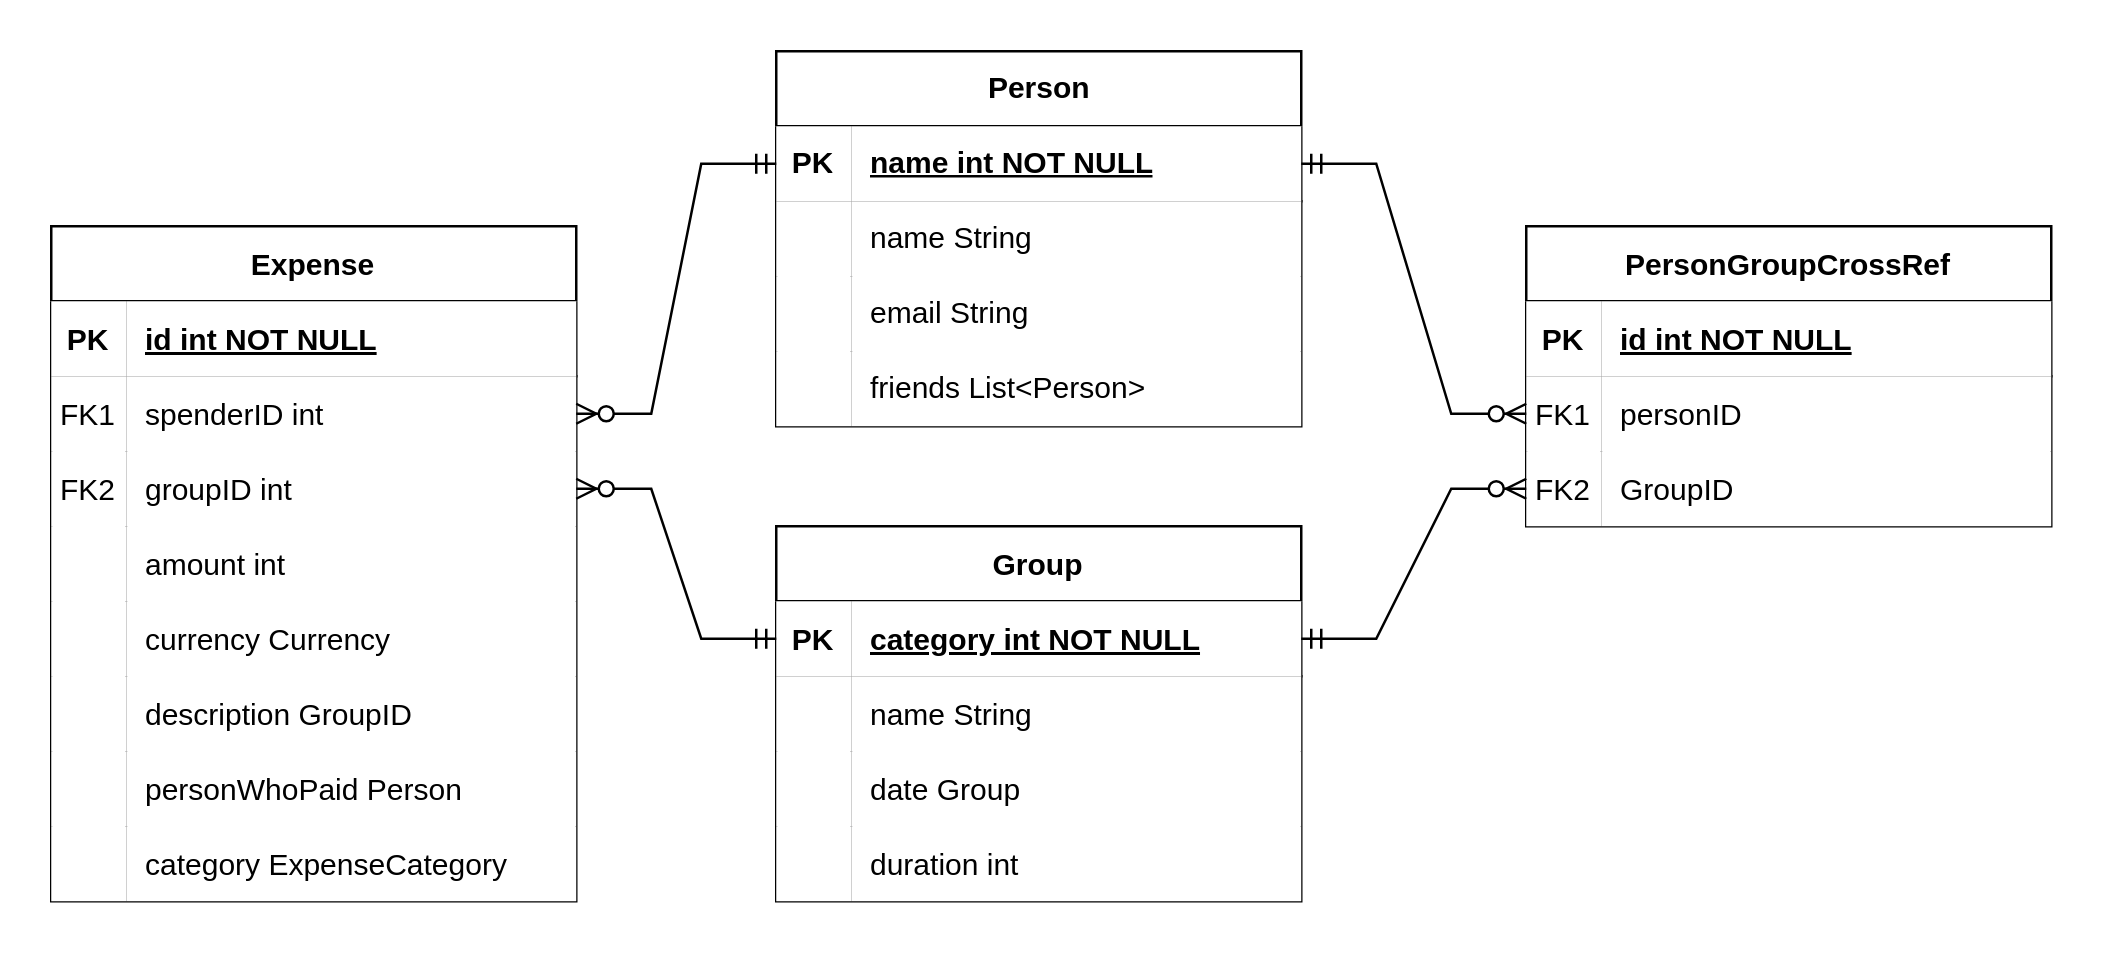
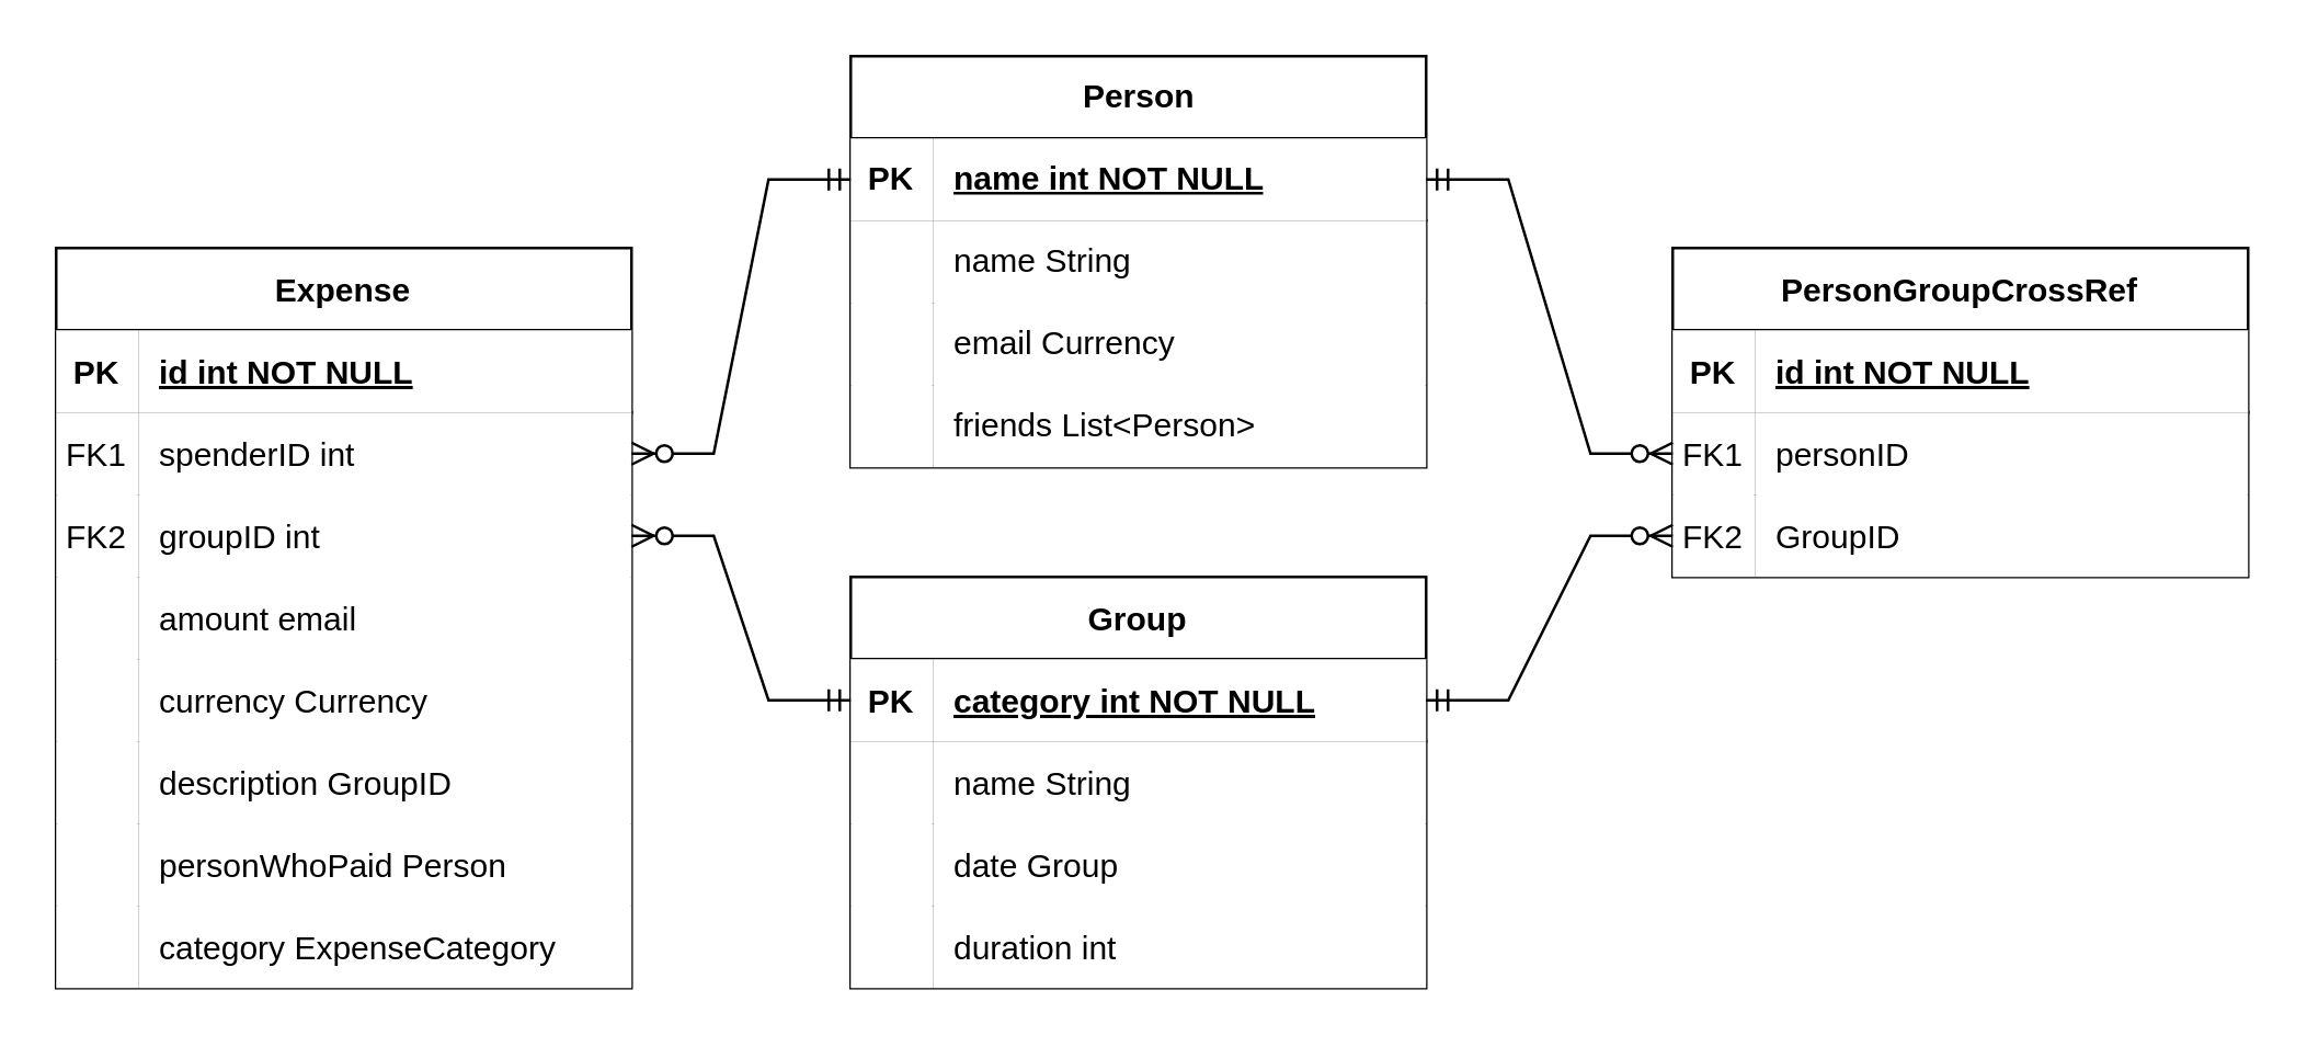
- <mxCell id="59" value="email String" style="shape=partialRectangle;connectable=0;fillColor=default;top=0;left=0;bottom=0;right=0;align=left;spacingLeft=6;overflow=hidden;whiteSpace=wrap;html=1;" vertex="1" parent="57"><mxGeometry x="30" width="180" height="30" as="geometry"><mxRectangle width="180" height="30" as="alternateBounds" /></mxGeometry></mxCell>
+ <mxCell id="59" value="email Currency" style="shape=partialRectangle;connectable=0;fillColor=default;top=0;left=0;bottom=0;right=0;align=left;spacingLeft=6;overflow=hidden;whiteSpace=wrap;html=1;" vertex="1" parent="57"><mxGeometry x="30" width="180" height="30" as="geometry"><mxRectangle width="180" height="30" as="alternateBounds" /></mxGeometry></mxCell>
- <mxCell id="37" value="amount int" style="shape=partialRectangle;overflow=hidden;connectable=0;fillColor=default;top=0;left=0;bottom=0;right=0;align=left;spacingLeft=6;" vertex="1" parent="35"><mxGeometry x="30" width="180" height="30" as="geometry"><mxRectangle width="180" height="30" as="alternateBounds" /></mxGeometry></mxCell>
+ <mxCell id="37" value="amount email" style="shape=partialRectangle;overflow=hidden;connectable=0;fillColor=default;top=0;left=0;bottom=0;right=0;align=left;spacingLeft=6;" vertex="1" parent="35"><mxGeometry x="30" width="180" height="30" as="geometry"><mxRectangle width="180" height="30" as="alternateBounds" /></mxGeometry></mxCell>
